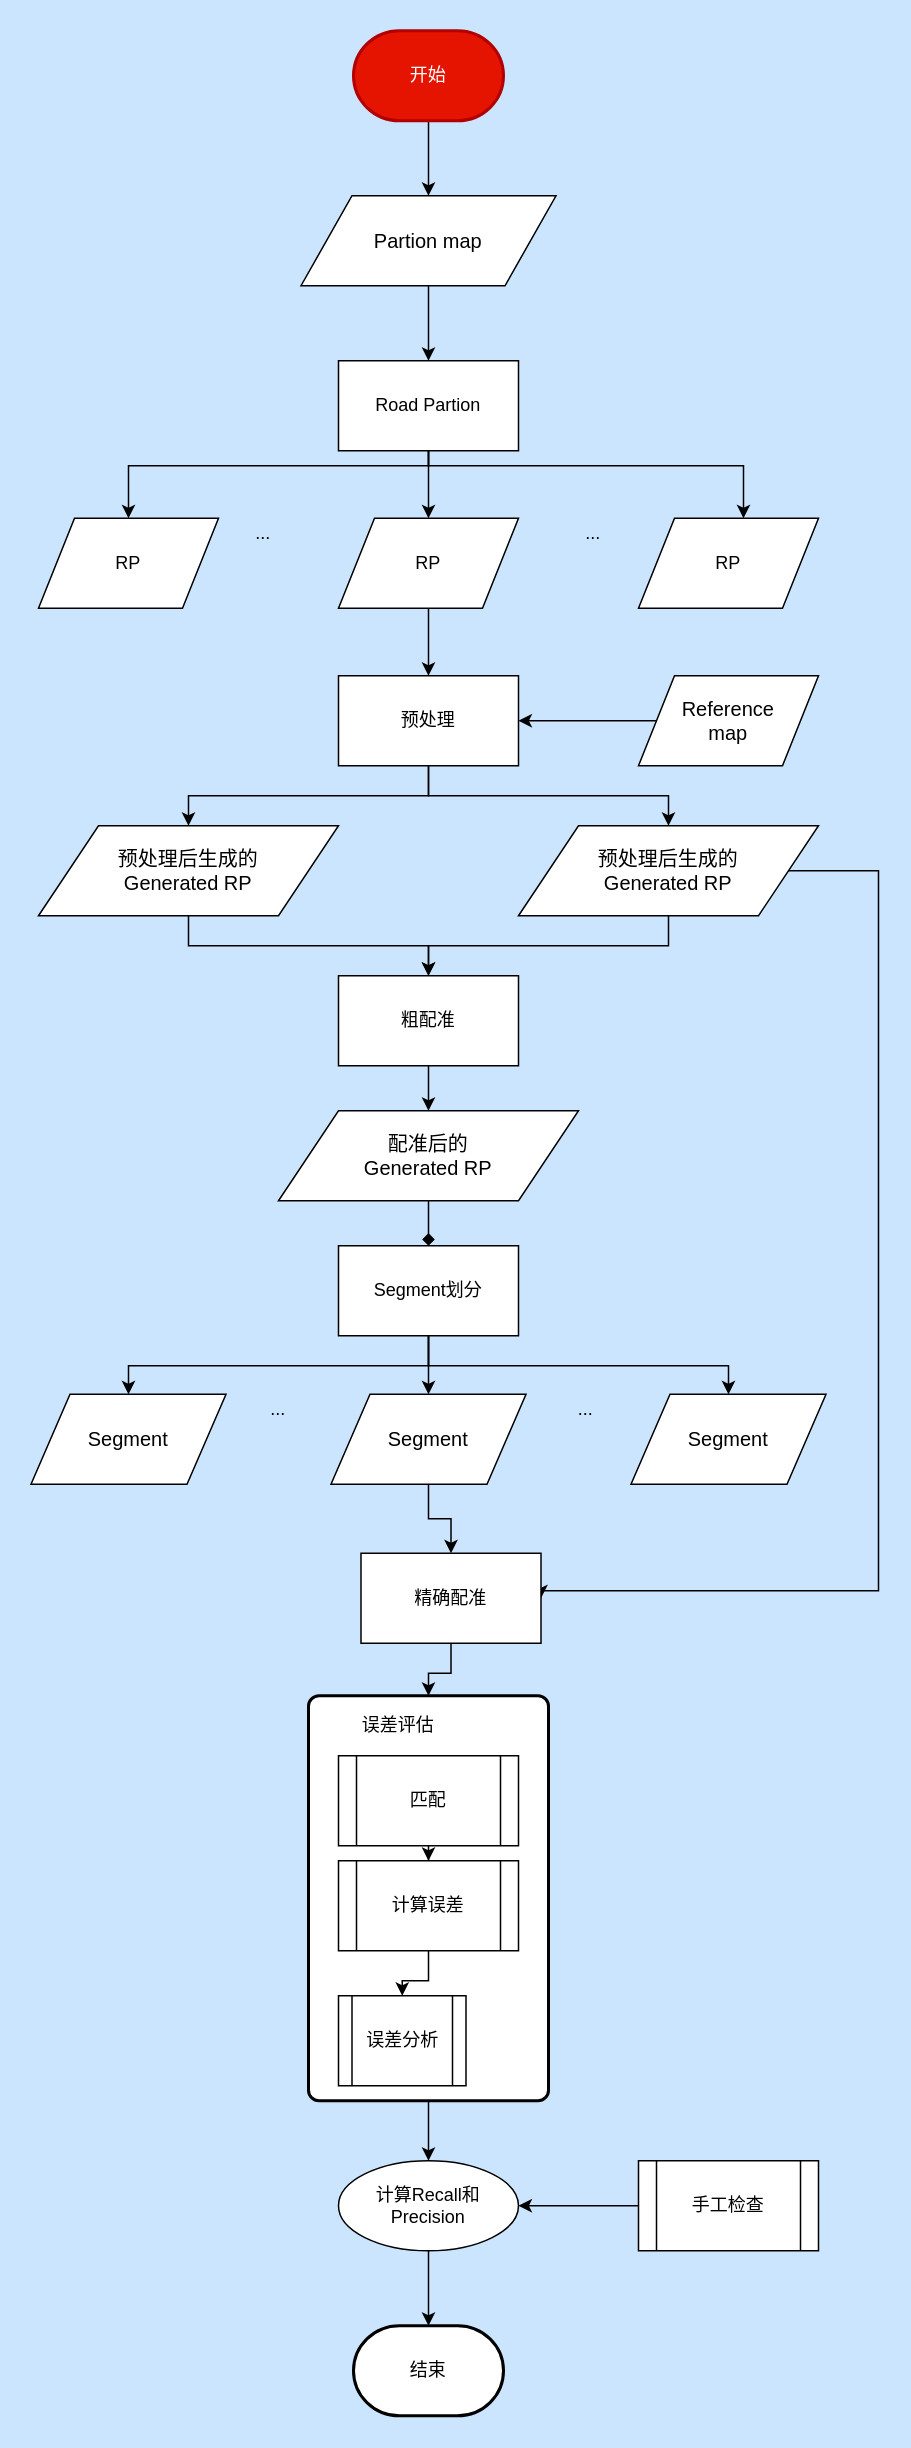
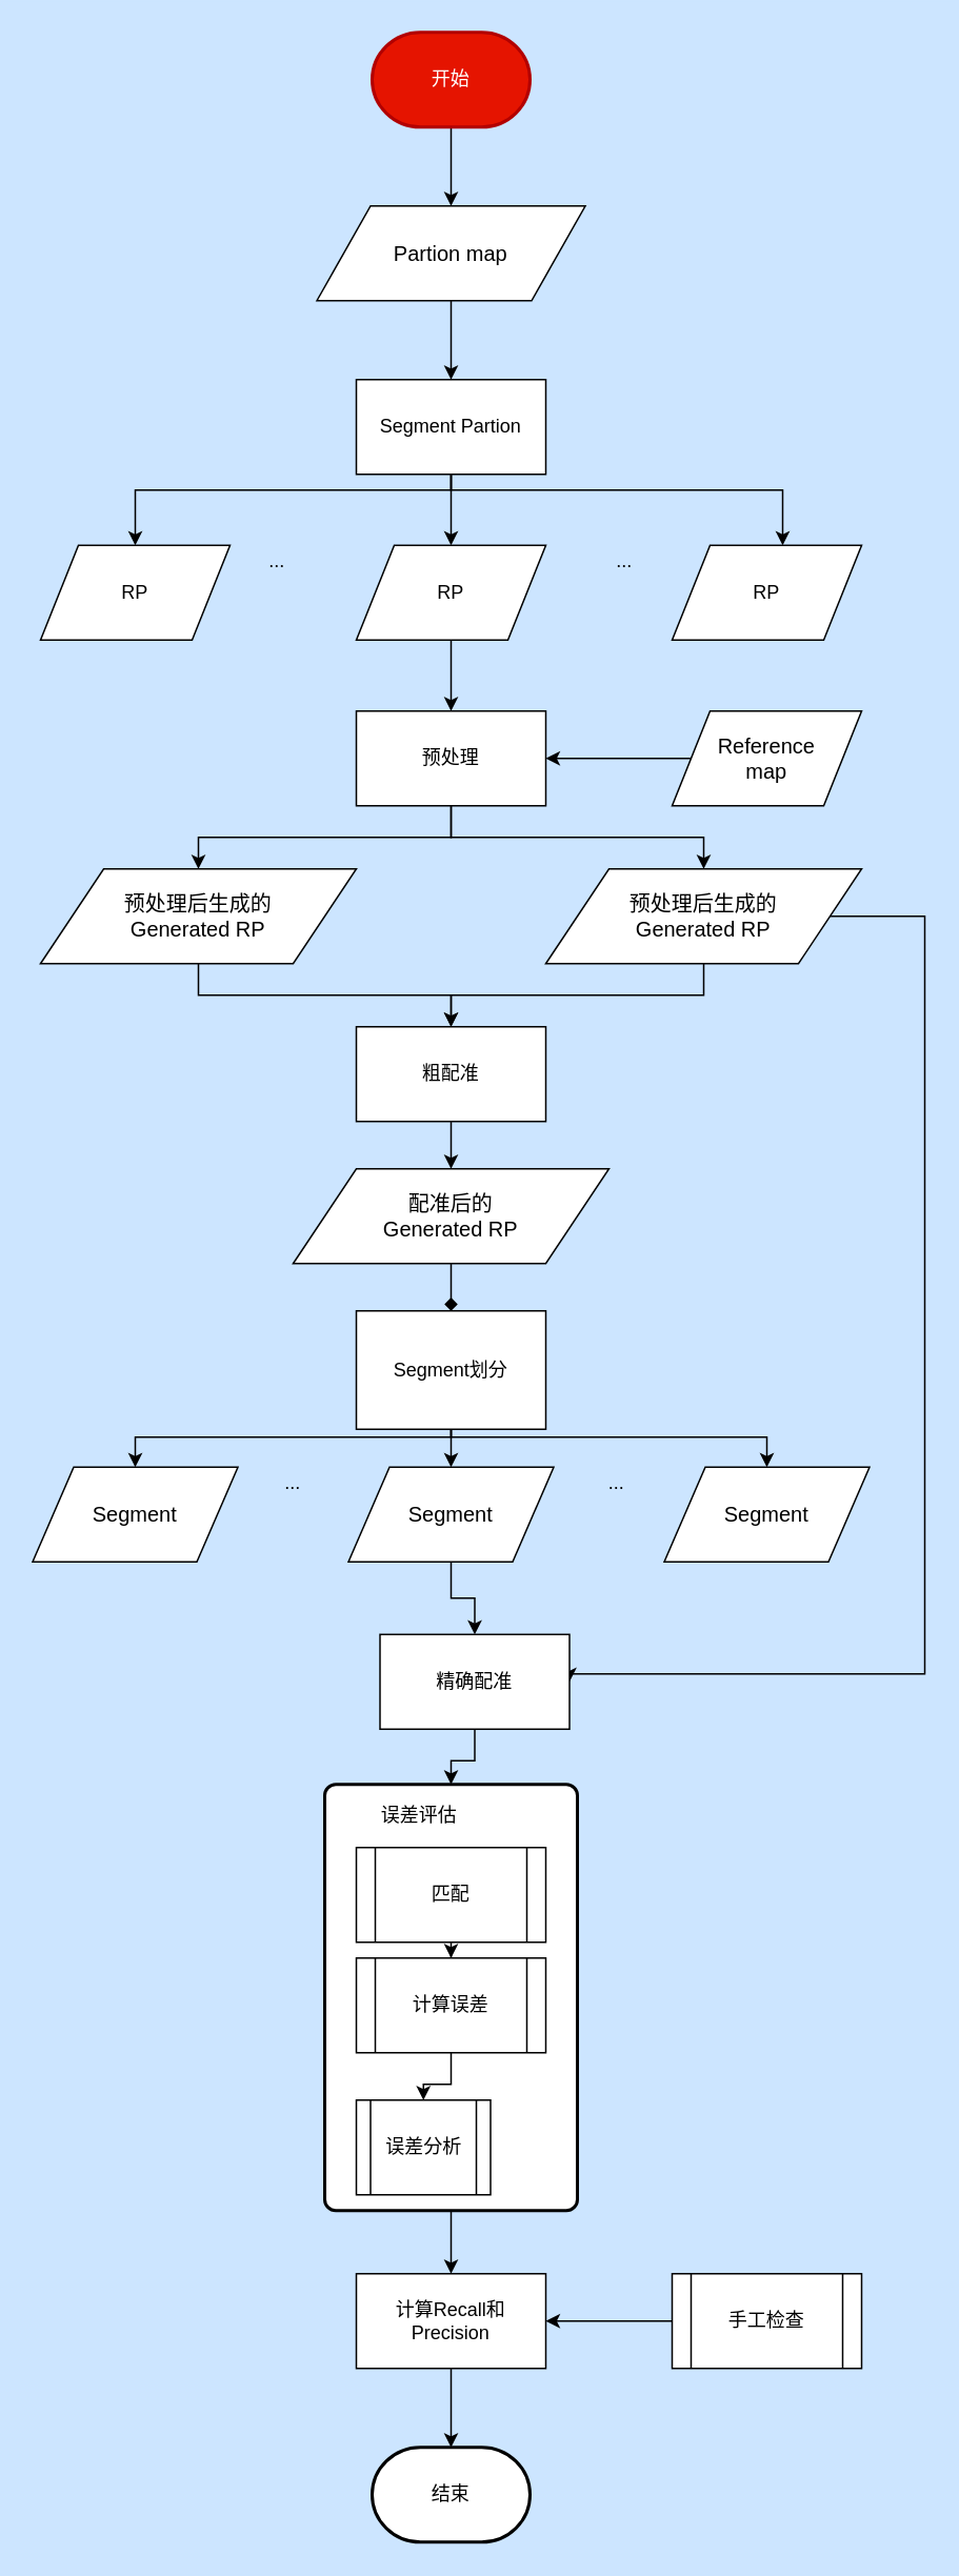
- <mxCell id="9" value="Road Partion" style="rounded=0;whiteSpace=wrap;html=1;" parent="1" vertex="1"><mxGeometry x="225" y="240" width="120" height="60" as="geometry" /></mxCell>
+ <mxCell id="9" value="Segment Partion" style="rounded=0;whiteSpace=wrap;html=1;" parent="1" vertex="1"><mxGeometry x="225" y="240" width="120" height="60" as="geometry" /></mxCell>
- <mxCell id="33" value="Segment划分" style="rounded=0;whiteSpace=wrap;html=1;" parent="1" vertex="1"><mxGeometry x="225" y="830" width="120" height="60" as="geometry" /></mxCell>
+ <mxCell id="33" value="Segment划分" style="rounded=0;whiteSpace=wrap;html=1;" parent="1" vertex="1"><mxGeometry x="225" y="830" width="120" height="75" as="geometry" /></mxCell>
- <mxCell id="51" value="计算Recall和Precision" style="ellipse;whiteSpace=wrap;html=1;" parent="1" vertex="1"><mxGeometry x="225" y="1440" width="120" height="60" as="geometry" /></mxCell>
+ <mxCell id="51" value="计算Recall和Precision" style="rounded=0;whiteSpace=wrap;html=1;" parent="1" vertex="1"><mxGeometry x="225" y="1440" width="120" height="60" as="geometry" /></mxCell>
